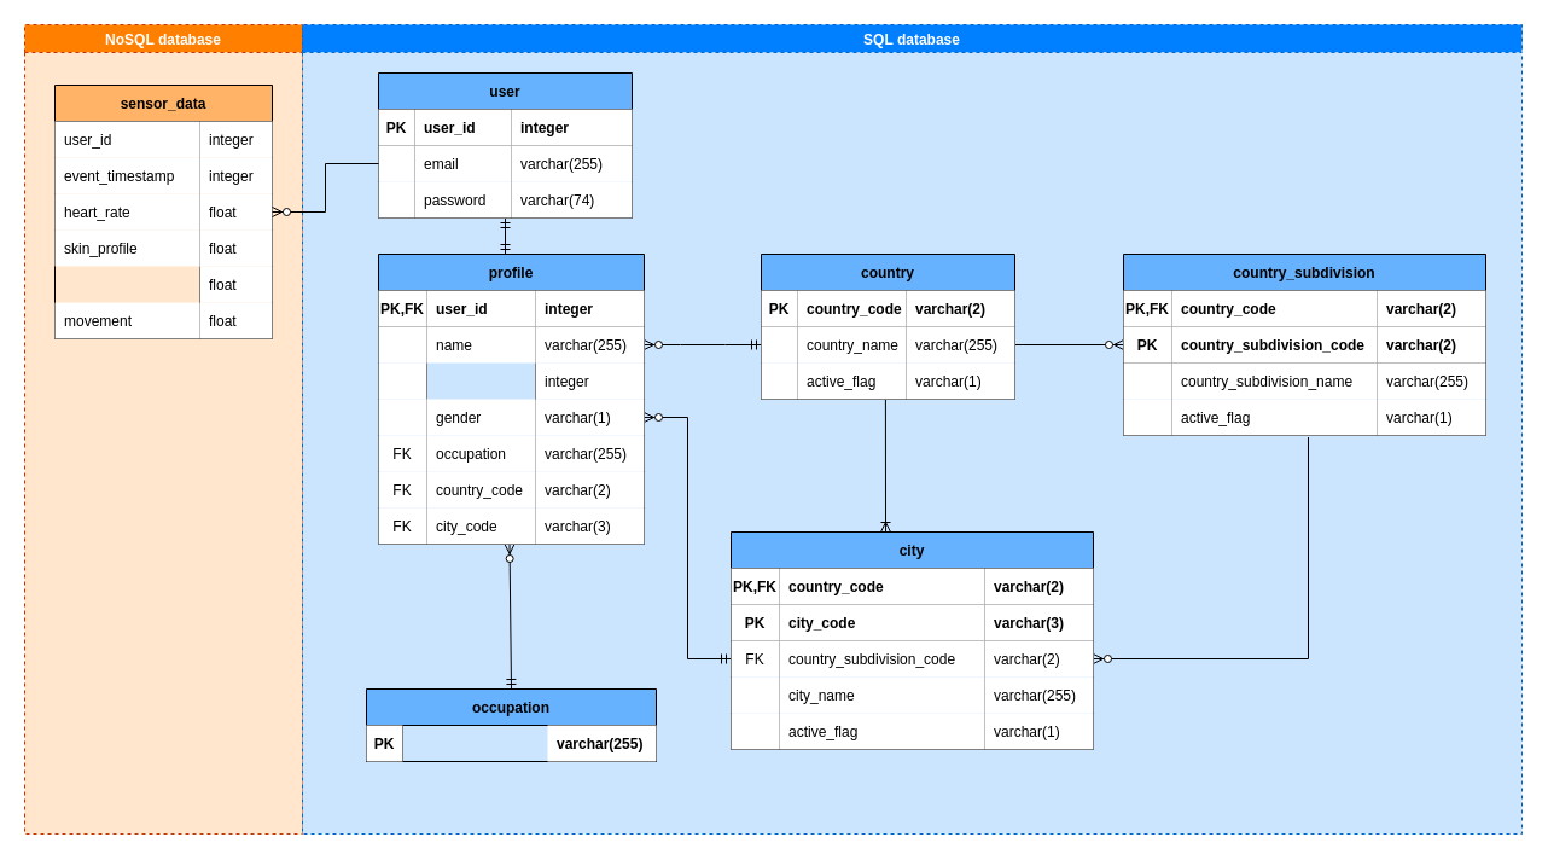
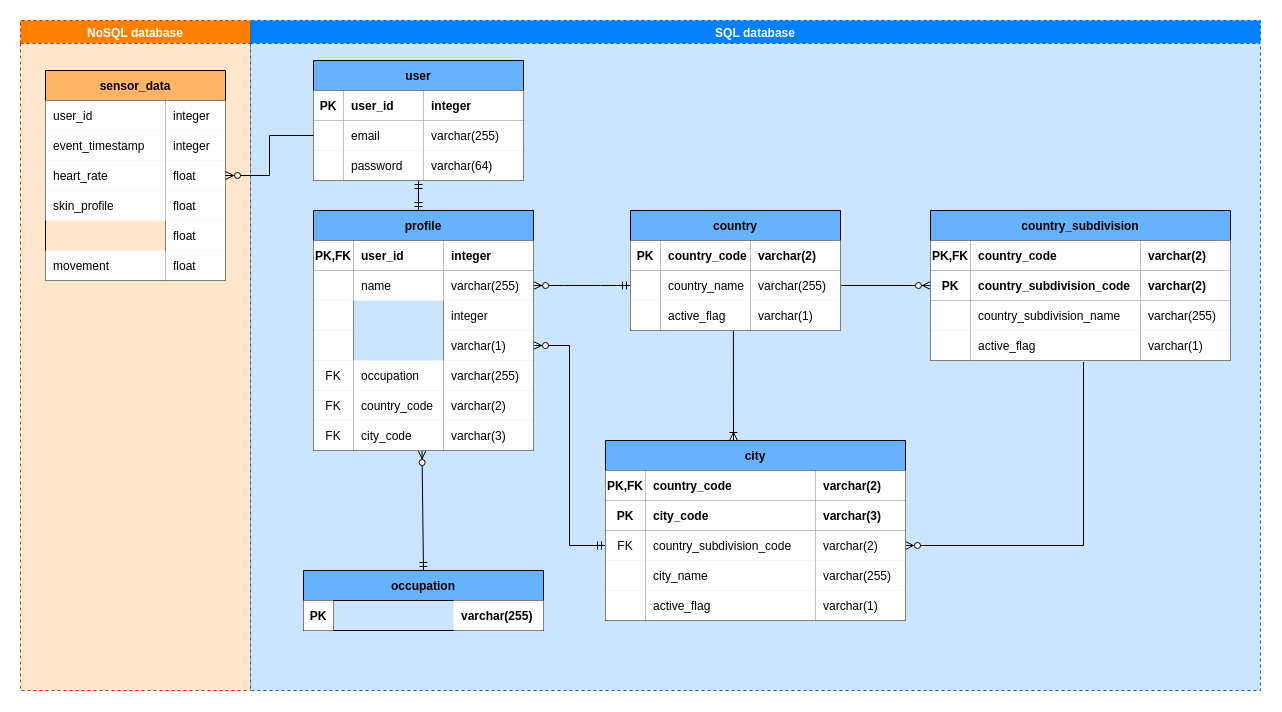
- <mxCell id="42" value="varchar(74)" style="shape=partialRectangle;connectable=0;fillColor=default;top=0;left=0;bottom=0;right=0;align=left;spacingLeft=6;overflow=hidden;" parent="39" vertex="1"><mxGeometry x="110" width="100" height="30" as="geometry"><mxRectangle width="100" height="30" as="alternateBounds" /></mxGeometry></mxCell>
+ <mxCell id="42" value="varchar(64)" style="shape=partialRectangle;connectable=0;fillColor=default;top=0;left=0;bottom=0;right=0;align=left;spacingLeft=6;overflow=hidden;" parent="39" vertex="1"><mxGeometry x="110" width="100" height="30" as="geometry"><mxRectangle width="100" height="30" as="alternateBounds" /></mxGeometry></mxCell>
- <mxCell id="57" value="gender" style="shape=partialRectangle;connectable=0;fillColor=default;top=0;left=0;bottom=0;right=0;align=left;spacingLeft=6;overflow=hidden;" parent="55" vertex="1"><mxGeometry x="40" width="90" height="30" as="geometry"><mxRectangle width="90" height="30" as="alternateBounds" /></mxGeometry></mxCell>
